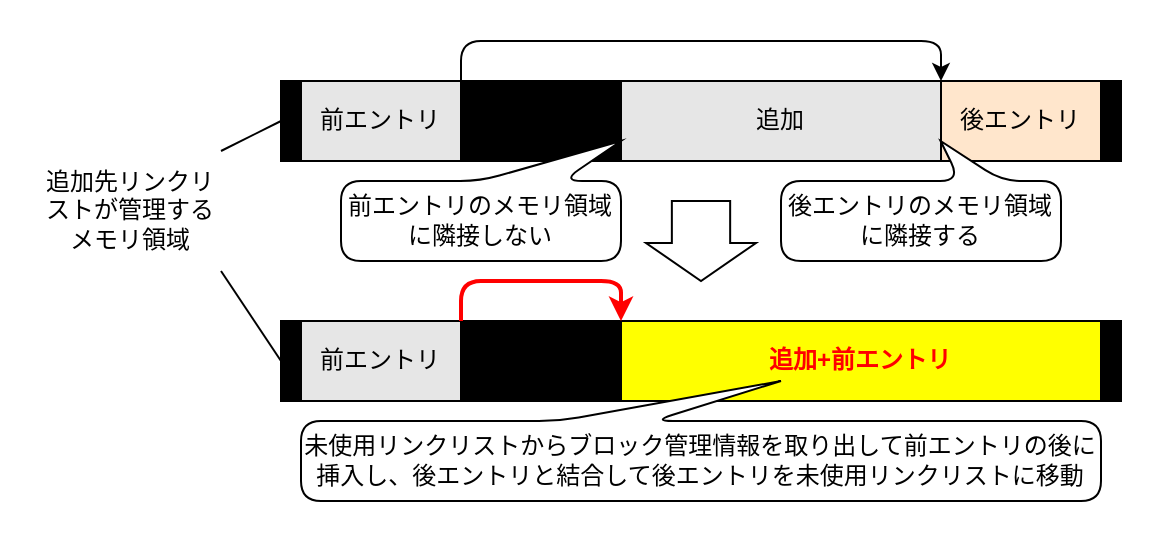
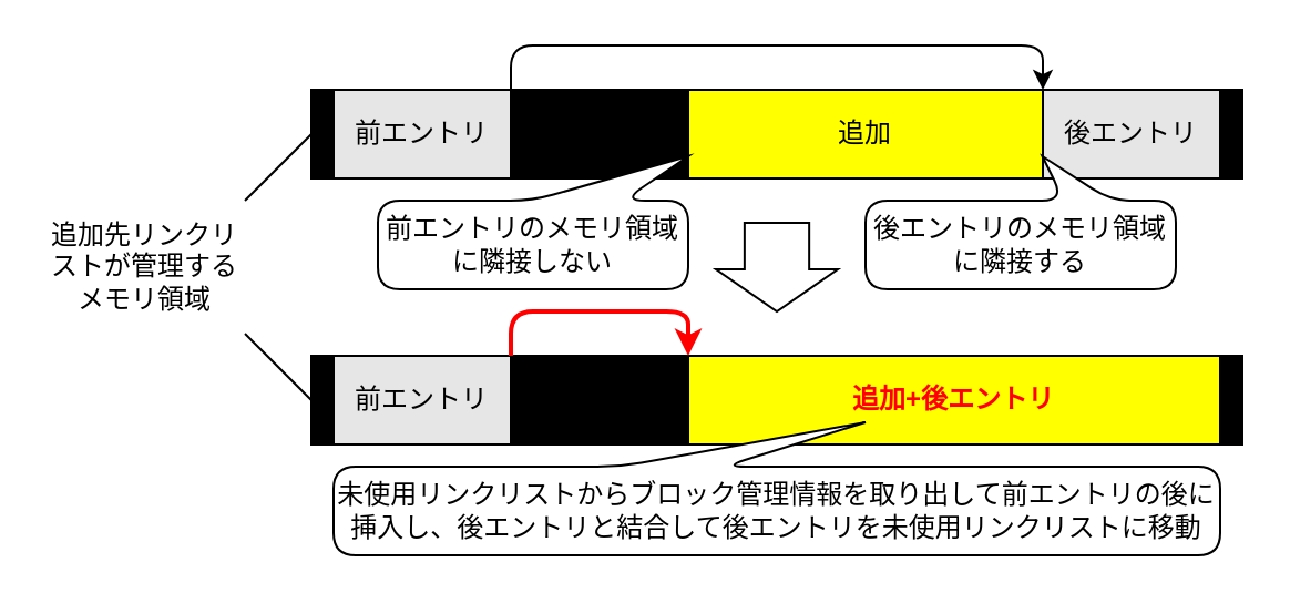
- <mxCell id="5" value="追加" style="rounded=0;whiteSpace=wrap;html=1;fillColor=#e6e6e6;" parent="1" vertex="1"><mxGeometry x="310" y="40" width="160" height="40" as="geometry" /></mxCell>
+ <mxCell id="5" value="追加" style="rounded=0;whiteSpace=wrap;html=1;fillColor=#FFFF00;" parent="1" vertex="1"><mxGeometry x="310" y="40" width="160" height="40" as="geometry" /></mxCell>
- <mxCell id="4" value="後エントリ" style="rounded=0;whiteSpace=wrap;html=1;fillColor=#ffe6cc;" parent="1" vertex="1"><mxGeometry x="470" y="40" width="80" height="40" as="geometry" /></mxCell>
+ <mxCell id="4" value="後エントリ" style="rounded=0;whiteSpace=wrap;html=1;fillColor=#E6E6E6;" parent="1" vertex="1"><mxGeometry x="470" y="40" width="80" height="40" as="geometry" /></mxCell>
- <mxCell id="3" value="追加先リンクリストが管理するメモリ領域" style="text;html=1;strokeColor=none;fillColor=none;align=center;verticalAlign=middle;whiteSpace=wrap;rounded=0;" parent="1" vertex="1"><mxGeometry x="20" y="75" width="90" height="60" as="geometry" /></mxCell>
+ <mxCell id="3" value="追加先リンクリストが管理するメモリ領域" style="text;html=1;strokeColor=none;fillColor=none;align=center;verticalAlign=middle;whiteSpace=wrap;rounded=0;" parent="1" vertex="1"><mxGeometry x="20" y="90" width="90" height="60" as="geometry" /></mxCell>
- <mxCell id="10" value="&lt;font color=&quot;#ff0000&quot;&gt;&lt;b&gt;追加+前エントリ&lt;/b&gt;&lt;/font&gt;" style="rounded=0;whiteSpace=wrap;html=1;fillColor=#FFFF00;" parent="1" vertex="1"><mxGeometry x="310" y="160" width="240" height="40" as="geometry" /></mxCell>
+ <mxCell id="10" value="&lt;font color=&quot;#ff0000&quot;&gt;&lt;b&gt;追加+後エントリ&lt;/b&gt;&lt;/font&gt;" style="rounded=0;whiteSpace=wrap;html=1;fillColor=#FFFF00;" parent="1" vertex="1"><mxGeometry x="310" y="160" width="240" height="40" as="geometry" /></mxCell>
